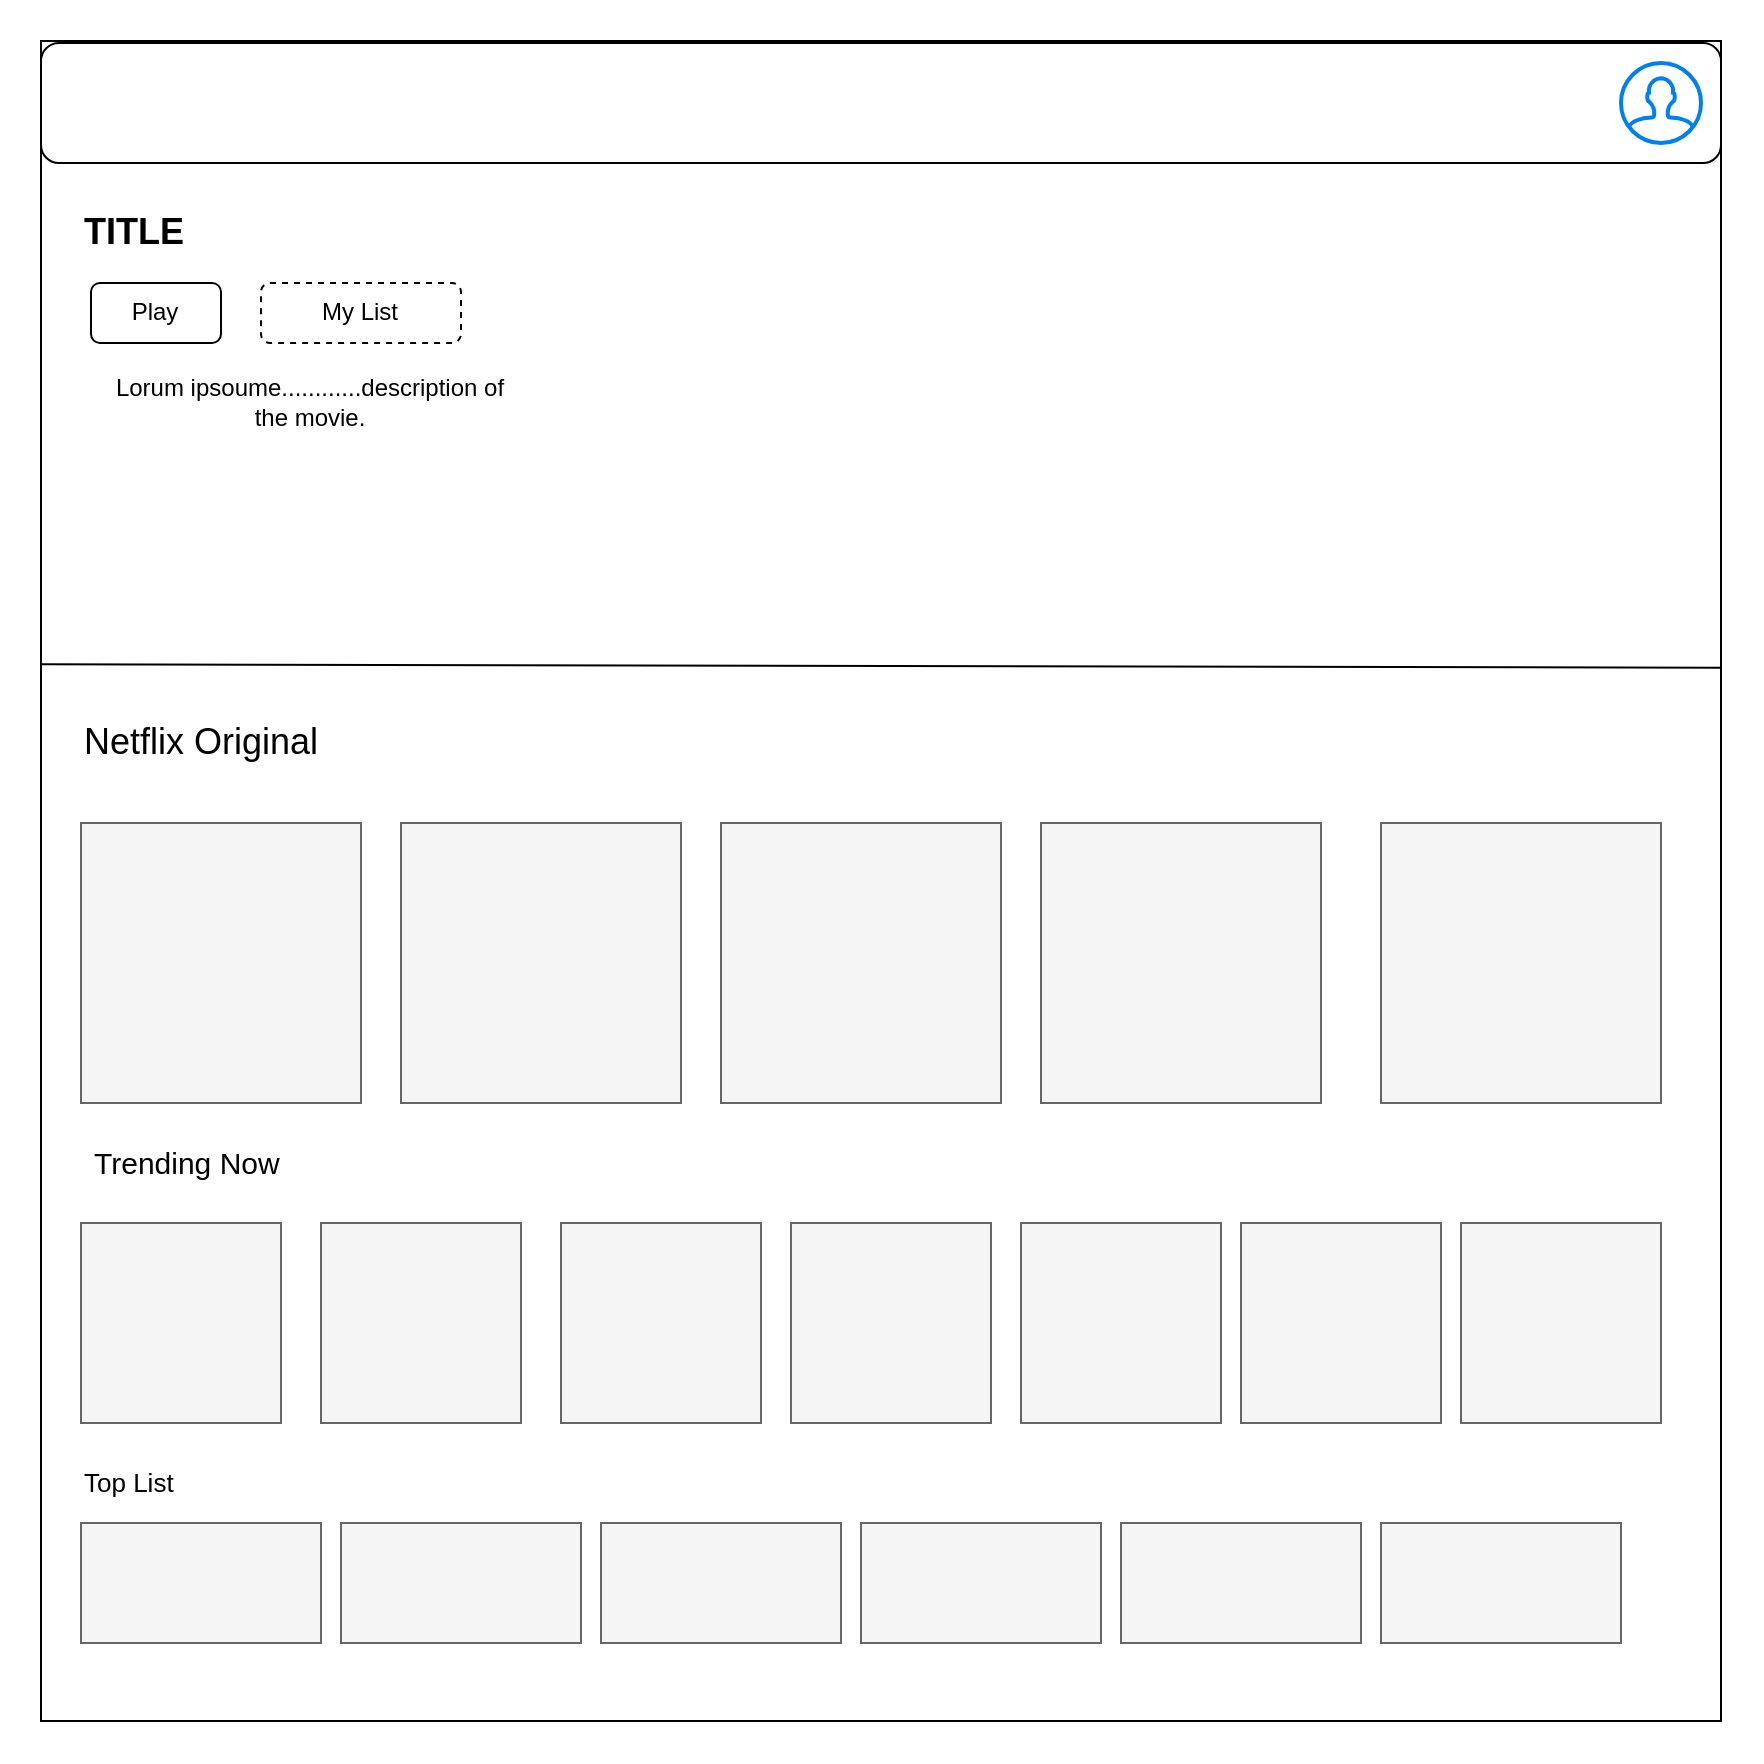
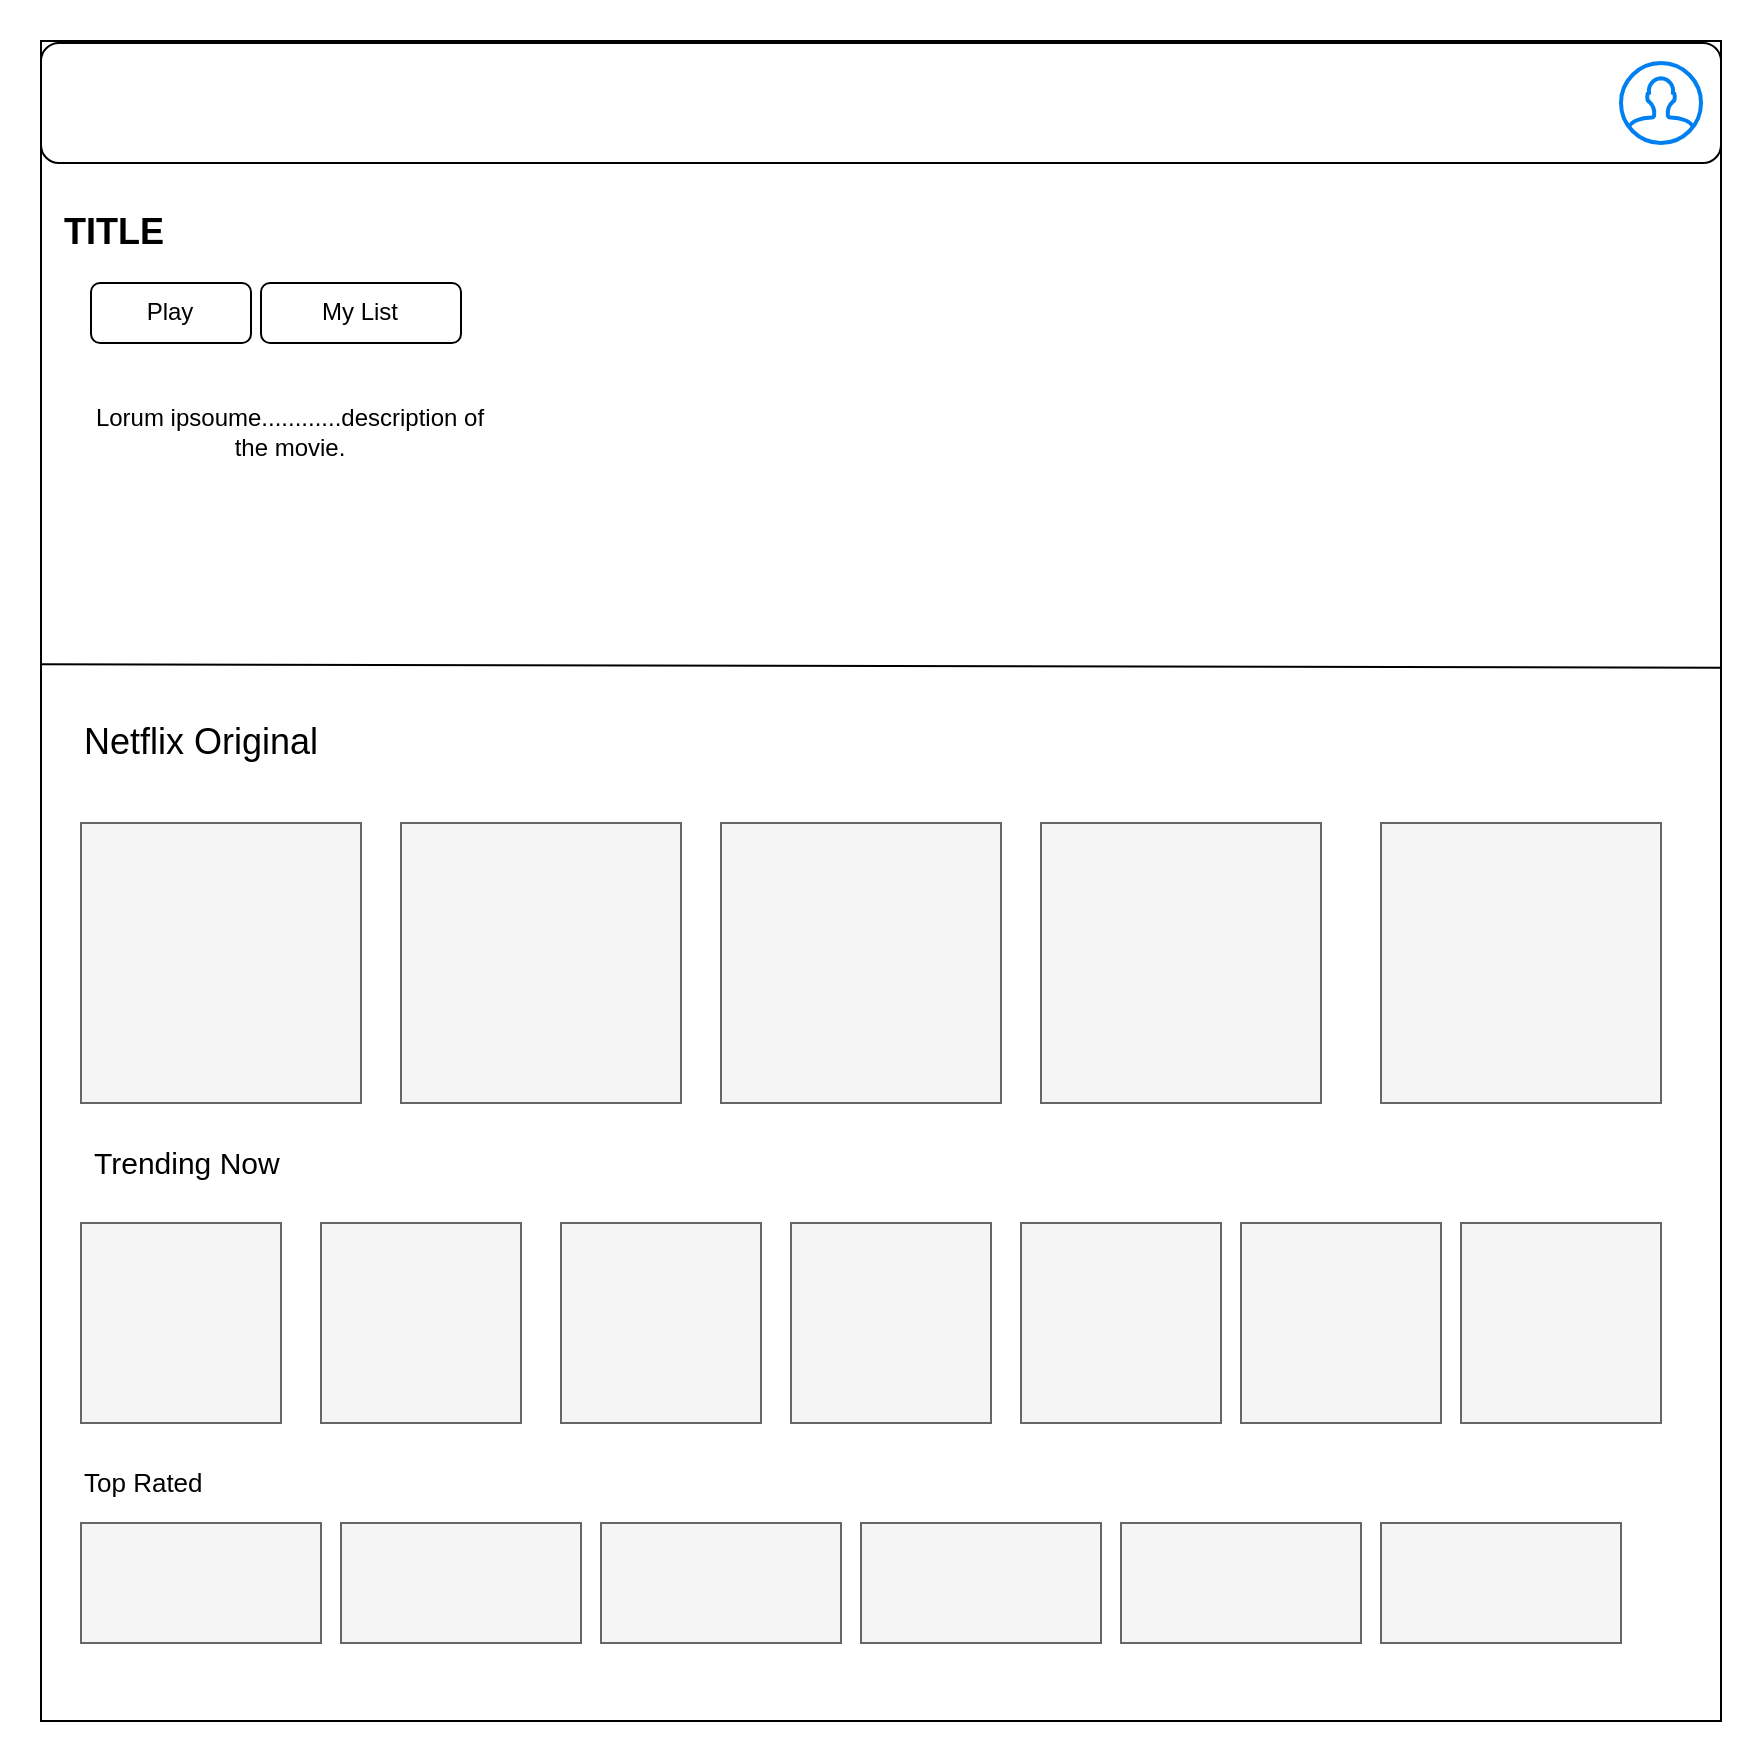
- <mxCell id="6" value="&lt;font style=&quot;font-size: 18px&quot;&gt;&lt;b&gt;TITLE&lt;/b&gt;&lt;/font&gt;" style="text;html=1;strokeColor=none;fillColor=none;align=left;verticalAlign=middle;whiteSpace=wrap;rounded=0;" vertex="1" parent="1"><mxGeometry x="40" y="101" width="90" height="30" as="geometry" /></mxCell>
+ <mxCell id="6" value="&lt;font style=&quot;font-size: 18px&quot;&gt;&lt;b&gt;TITLE&lt;/b&gt;&lt;/font&gt;" style="text;html=1;strokeColor=none;fillColor=none;align=left;verticalAlign=middle;whiteSpace=wrap;rounded=0;" vertex="1" parent="1"><mxGeometry x="30" y="101" width="90" height="30" as="geometry" /></mxCell>
- <mxCell id="7" value="Play" style="rounded=1;whiteSpace=wrap;html=1;" vertex="1" parent="1"><mxGeometry x="45" y="141" width="65" height="30" as="geometry" /></mxCell>
+ <mxCell id="7" value="Play" style="rounded=1;whiteSpace=wrap;html=1;" vertex="1" parent="1"><mxGeometry x="45" y="141" width="80" height="30" as="geometry" /></mxCell>
- <mxCell id="8" value="My List" style="rounded=1;whiteSpace=wrap;html=1;dashed=1;" vertex="1" parent="1"><mxGeometry x="130" y="141" width="100" height="30" as="geometry" /></mxCell>
+ <mxCell id="8" value="My List" style="rounded=1;whiteSpace=wrap;html=1;" vertex="1" parent="1"><mxGeometry x="130" y="141" width="100" height="30" as="geometry" /></mxCell>
- <mxCell id="9" value="Lorum ipsoume............description of the movie." style="text;html=1;strokeColor=none;fillColor=none;align=center;verticalAlign=middle;whiteSpace=wrap;rounded=0;" vertex="1" parent="1"><mxGeometry x="55" y="186" width="200" height="30" as="geometry" /></mxCell>
+ <mxCell id="9" value="Lorum ipsoume............description of the movie." style="text;html=1;strokeColor=none;fillColor=none;align=center;verticalAlign=middle;whiteSpace=wrap;rounded=0;" vertex="1" parent="1"><mxGeometry x="45" y="201" width="200" height="30" as="geometry" /></mxCell>
- <mxCell id="26" value="Top List" style="text;html=1;strokeColor=none;fillColor=none;align=left;verticalAlign=middle;whiteSpace=wrap;rounded=0;fontSize=13;" vertex="1" parent="1"><mxGeometry x="40" y="731" width="110" height="20" as="geometry" /></mxCell>
+ <mxCell id="26" value="Top Rated" style="text;html=1;strokeColor=none;fillColor=none;align=left;verticalAlign=middle;whiteSpace=wrap;rounded=0;fontSize=13;" vertex="1" parent="1"><mxGeometry x="40" y="731" width="110" height="20" as="geometry" /></mxCell>
